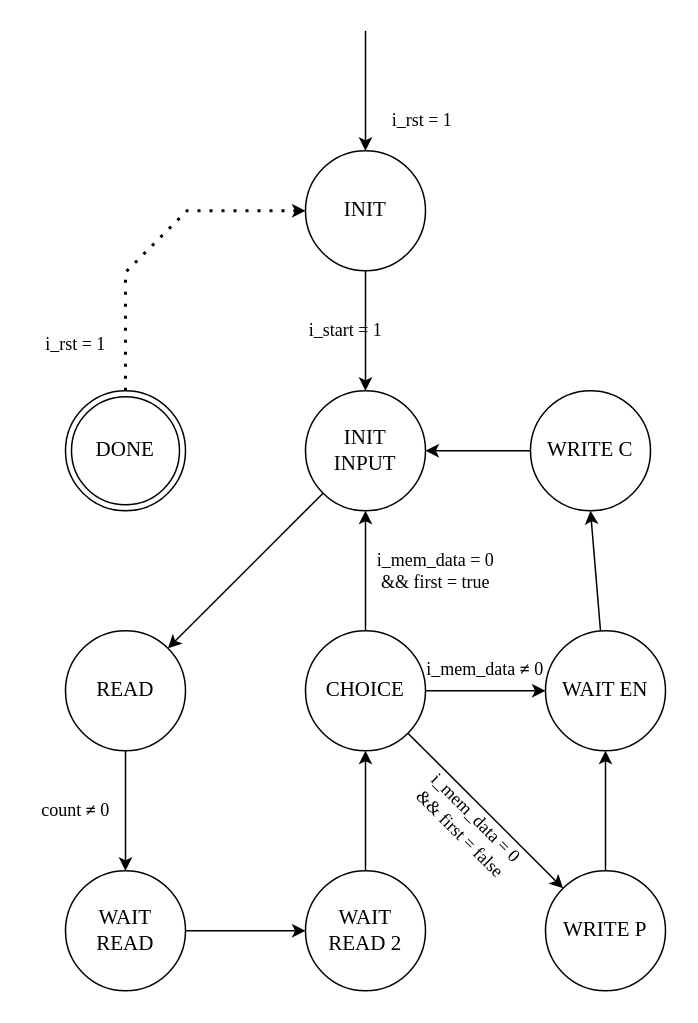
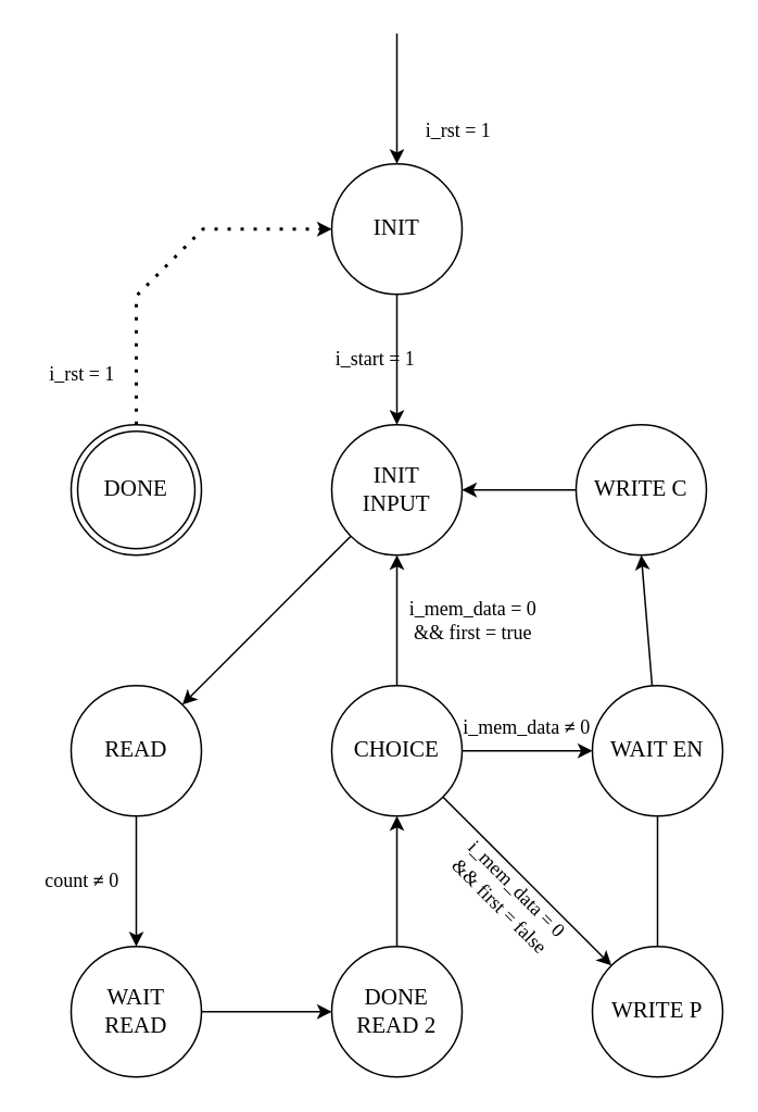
- <mxCell id="20" value="" style="endArrow=classic;html=1;rounded=0;exitX=0.5;exitY=0;exitDx=0;exitDy=0;entryX=0.5;entryY=1;entryDx=0;entryDy=0;" edge="1" parent="1" source="14" target="15"><mxGeometry width="50" height="50" relative="1" as="geometry"><mxPoint x="161" y="426" as="sourcePoint" /><mxPoint x="211" y="376" as="targetPoint" /></mxGeometry></mxCell>
+ <mxCell id="20" value="" style="endArrow=none;html=1;rounded=0;exitX=0.5;exitY=0;exitDx=0;exitDy=0;entryX=0.5;entryY=1;entryDx=0;entryDy=0;" edge="1" parent="1" source="14" target="15"><mxGeometry width="50" height="50" relative="1" as="geometry"><mxPoint x="161" y="426" as="sourcePoint" /><mxPoint x="211" y="376" as="targetPoint" /></mxGeometry></mxCell>
- <mxCell id="9" value="&lt;font face=&quot;Times New Roman&quot; style=&quot;font-size: 14px;&quot;&gt;WAIT&lt;/font&gt;&lt;div&gt;&lt;font face=&quot;Times New Roman&quot; style=&quot;font-size: 14px;&quot;&gt;READ 2&lt;/font&gt;&lt;/div&gt;" style="ellipse;whiteSpace=wrap;html=1;aspect=fixed;" parent="1" vertex="1"><mxGeometry x="203" y="580" width="80" height="80" as="geometry" /></mxCell>
+ <mxCell id="9" value="&lt;font face=&quot;Times New Roman&quot; style=&quot;font-size: 14px;&quot;&gt;DONE&lt;/font&gt;&lt;div&gt;&lt;font face=&quot;Times New Roman&quot; style=&quot;font-size: 14px;&quot;&gt;READ 2&lt;/font&gt;&lt;/div&gt;" style="ellipse;whiteSpace=wrap;html=1;aspect=fixed;" parent="1" vertex="1"><mxGeometry x="203" y="580" width="80" height="80" as="geometry" /></mxCell>
